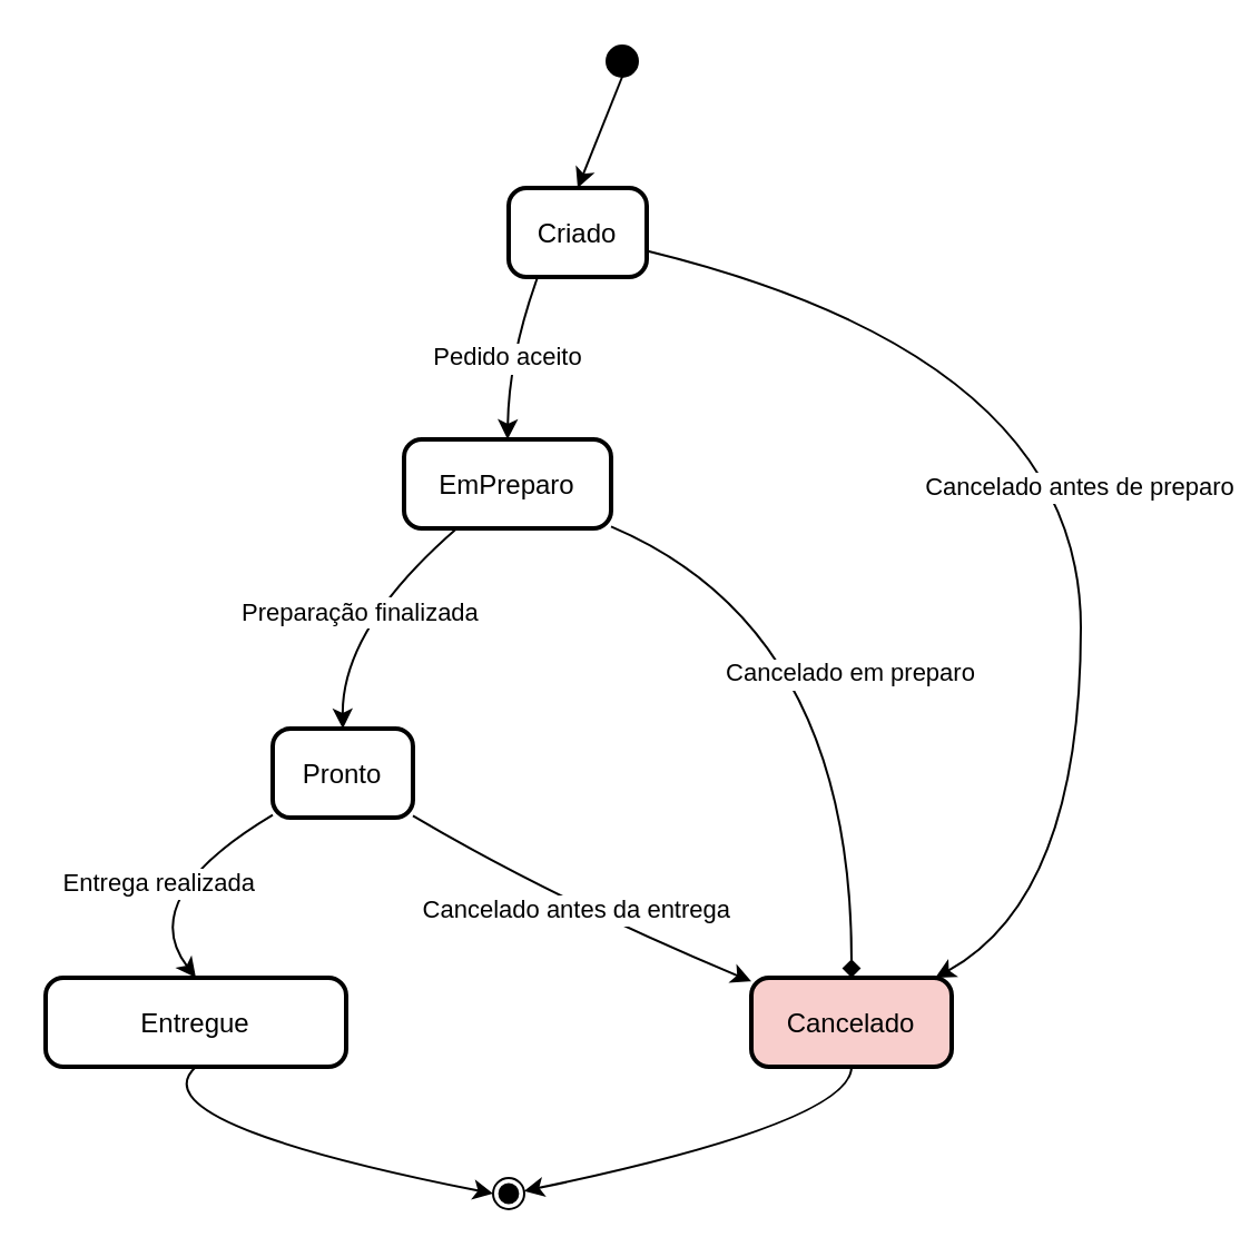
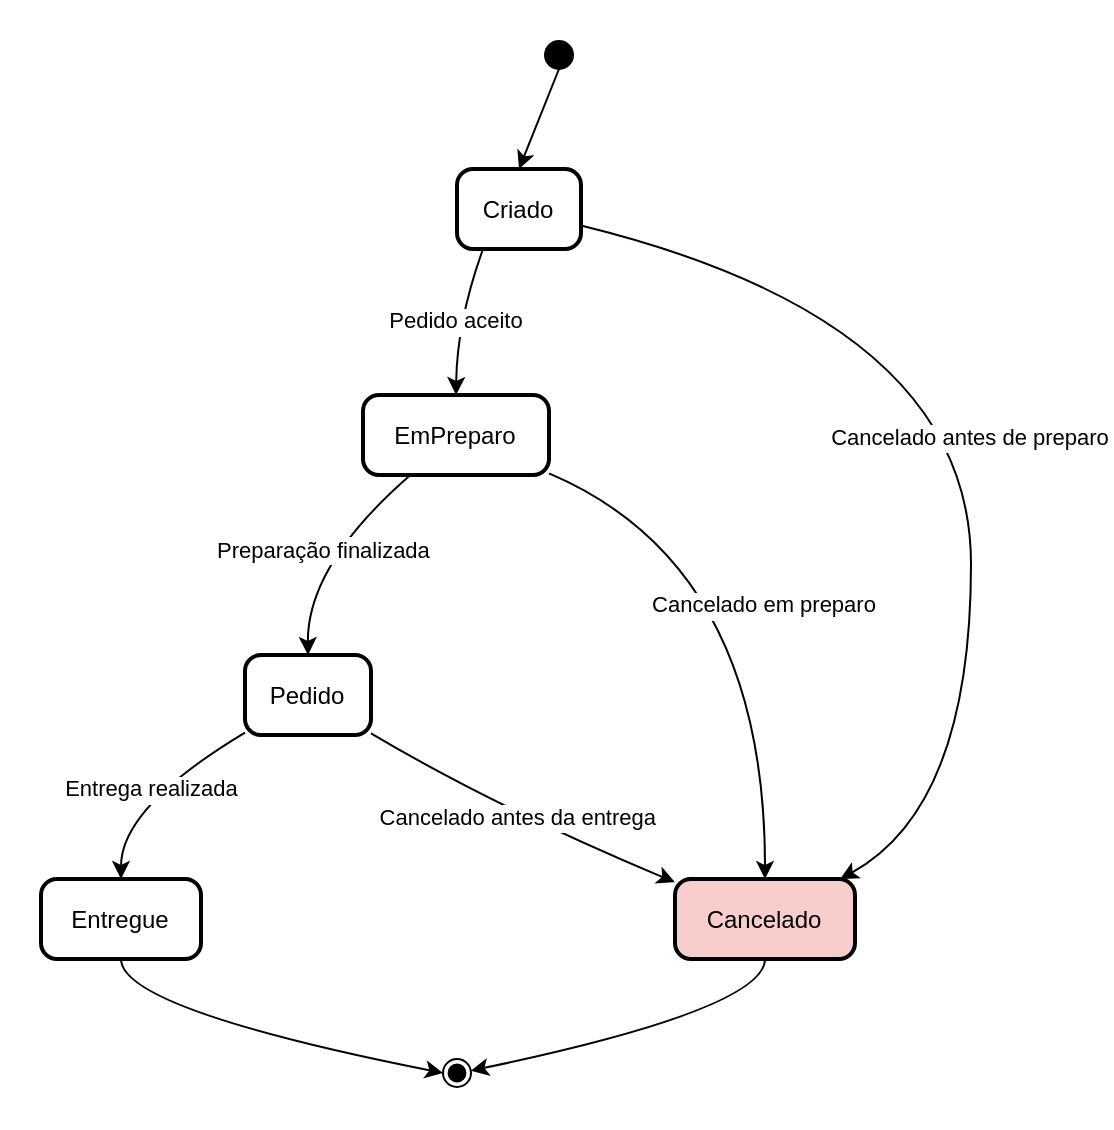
- <mxCell id="5" value="Pronto" style="rounded=1;arcSize=20;strokeWidth=2" vertex="1" parent="1"><mxGeometry x="122" y="327" width="63" height="40" as="geometry" /></mxCell>
+ <mxCell id="5" value="Pedido" style="rounded=1;arcSize=20;strokeWidth=2" vertex="1" parent="1"><mxGeometry x="122" y="327" width="63" height="40" as="geometry" /></mxCell>
- <mxCell id="14" value="Cancelado em preparo" style="curved=1;startArrow=none;exitX=1;exitY=0.98;entryX=0.5;entryY=0.01;rounded=0;endArrow=diamond;" edge="1" parent="1" source="4" target="7"><mxGeometry relative="1" as="geometry"><Array as="points"><mxPoint x="382" y="282" /></Array></mxGeometry></mxCell>
+ <mxCell id="14" value="Cancelado em preparo" style="curved=1;startArrow=none;;exitX=1;exitY=0.98;entryX=0.5;entryY=0.01;rounded=0;" edge="1" parent="1" source="4" target="7"><mxGeometry relative="1" as="geometry"><Array as="points"><mxPoint x="382" y="282" /></Array></mxGeometry></mxCell>
- <mxCell id="6" value="Entregue" style="rounded=1;arcSize=20;strokeWidth=2" vertex="1" parent="1"><mxGeometry x="20" y="439" width="135" height="40" as="geometry" /></mxCell>
+ <mxCell id="6" value="Entregue" style="rounded=1;arcSize=20;strokeWidth=2" vertex="1" parent="1"><mxGeometry x="20" y="439" width="80" height="40" as="geometry" /></mxCell>
